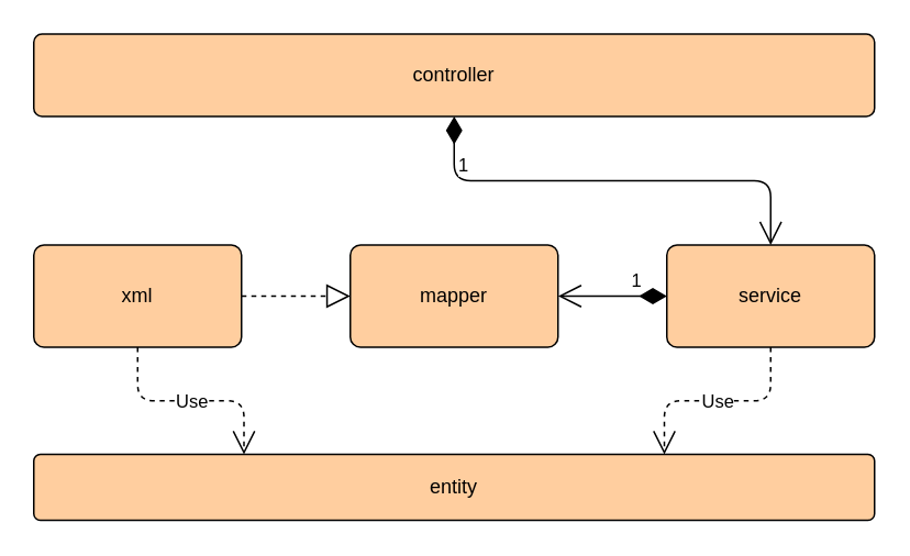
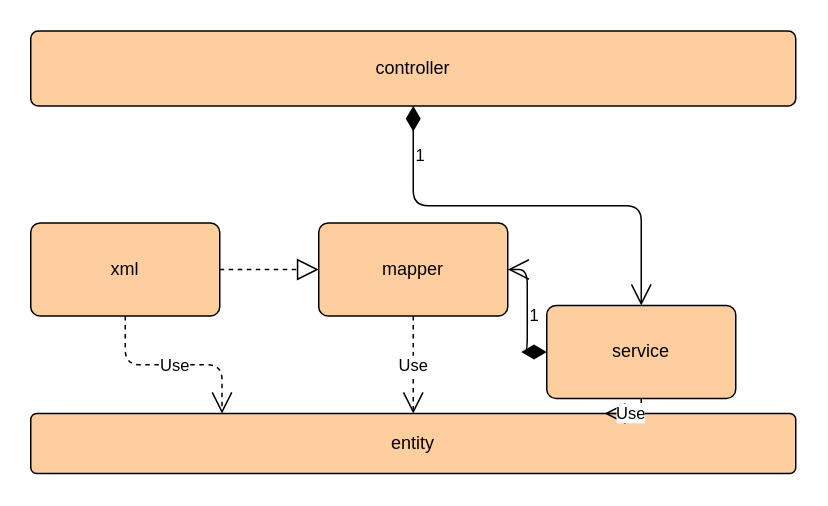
- <mxCell id="4" value="&lt;span itemprop=&quot;name&quot;&gt;service&lt;br&gt;&lt;/span&gt;" style="rounded=1;arcSize=10;whiteSpace=wrap;html=1;align=center;fillColor=#FFCE9F;" parent="1" vertex="1"><mxGeometry x="404" y="148" width="126" height="62" as="geometry" /></mxCell>
+ <mxCell id="4" value="&lt;span itemprop=&quot;name&quot;&gt;service&lt;br&gt;&lt;/span&gt;" style="rounded=1;arcSize=10;whiteSpace=wrap;html=1;align=center;fillColor=#FFCE9F;" parent="1" vertex="1"><mxGeometry x="364" y="203" width="126" height="62" as="geometry" /></mxCell>
+ <mxCell id="8" value="Use" style="endArrow=open;endSize=12;dashed=1;html=1;exitX=0.5;exitY=1;exitDx=0;exitDy=0;edgeStyle=orthogonalEdgeStyle;entryX=0.5;entryY=0;entryDx=0;entryDy=0;" parent="1" source="3" target="2" edge="1"><mxGeometry width="160" relative="1" as="geometry"><mxPoint x="93" y="220" as="sourcePoint" /><mxPoint x="157.5" y="285" as="targetPoint" /></mxGeometry></mxCell>
